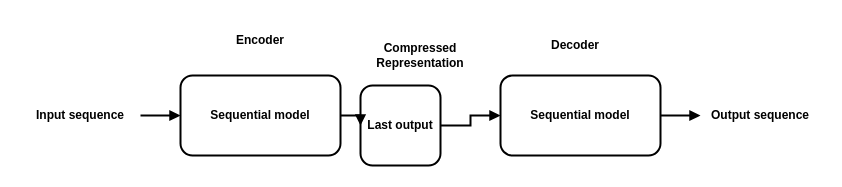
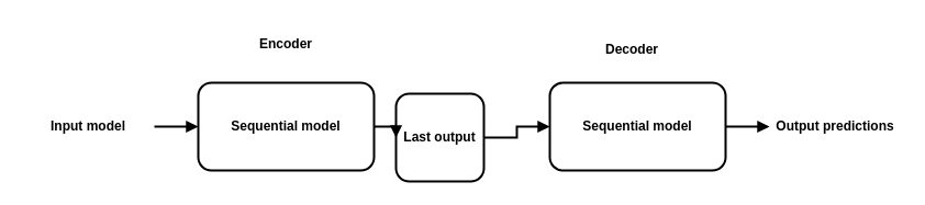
- <mxCell id="12" value="Compressed Representation" style="text;html=1;strokeColor=none;fillColor=none;align=center;verticalAlign=middle;whiteSpace=wrap;rounded=0;fontStyle=1" vertex="1" parent="1"><mxGeometry x="380" y="35" width="80" height="40" as="geometry" /></mxCell>
- <mxCell id="9" value="Input sequence" style="text;html=1;strokeColor=none;fillColor=none;align=center;verticalAlign=middle;whiteSpace=wrap;rounded=0;fontStyle=1" vertex="1" parent="1"><mxGeometry x="20" y="75" width="120" height="80" as="geometry" /></mxCell>
+ <mxCell id="9" value="Input model" style="text;html=1;strokeColor=none;fillColor=none;align=center;verticalAlign=middle;whiteSpace=wrap;rounded=0;fontStyle=1" vertex="1" parent="1"><mxGeometry x="20" y="75" width="120" height="80" as="geometry" /></mxCell>
- <mxCell id="10" value="Output sequence" style="text;html=1;strokeColor=none;fillColor=none;align=center;verticalAlign=middle;whiteSpace=wrap;rounded=0;fontStyle=1" vertex="1" parent="1"><mxGeometry x="700" y="75" width="120" height="80" as="geometry" /></mxCell>
+ <mxCell id="10" value="Output predictions" style="text;html=1;strokeColor=none;fillColor=none;align=center;verticalAlign=middle;whiteSpace=wrap;rounded=0;fontStyle=1" vertex="1" parent="1"><mxGeometry x="700" y="75" width="120" height="80" as="geometry" /></mxCell>
